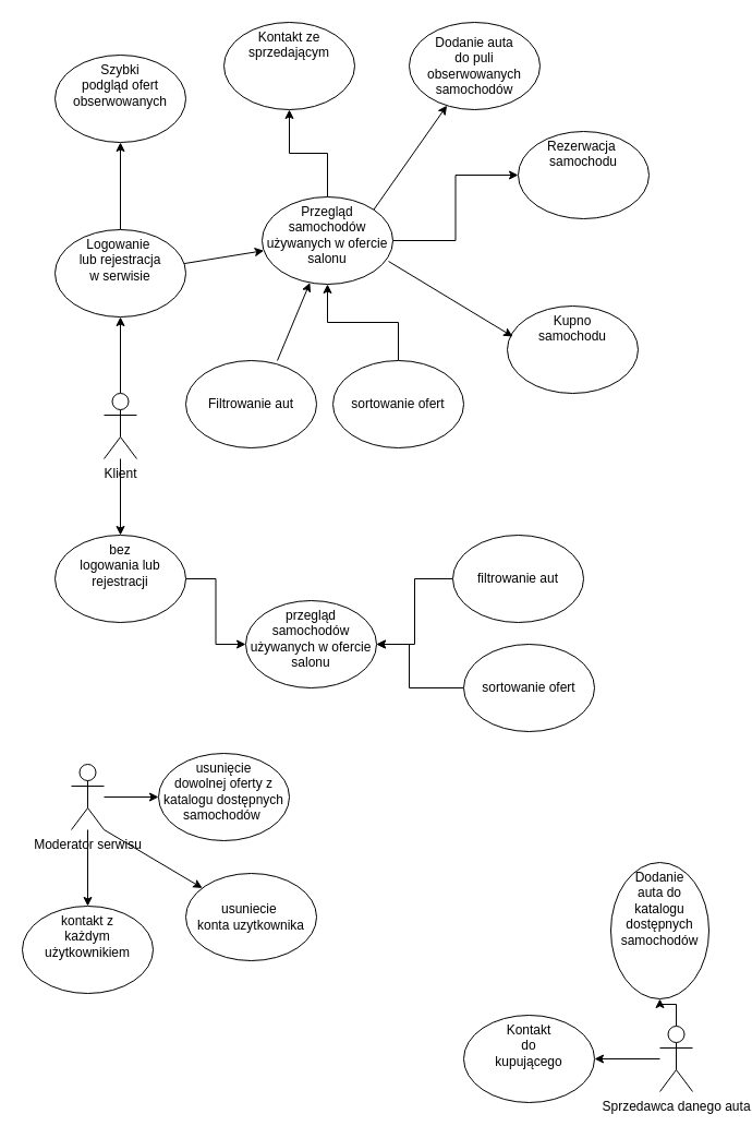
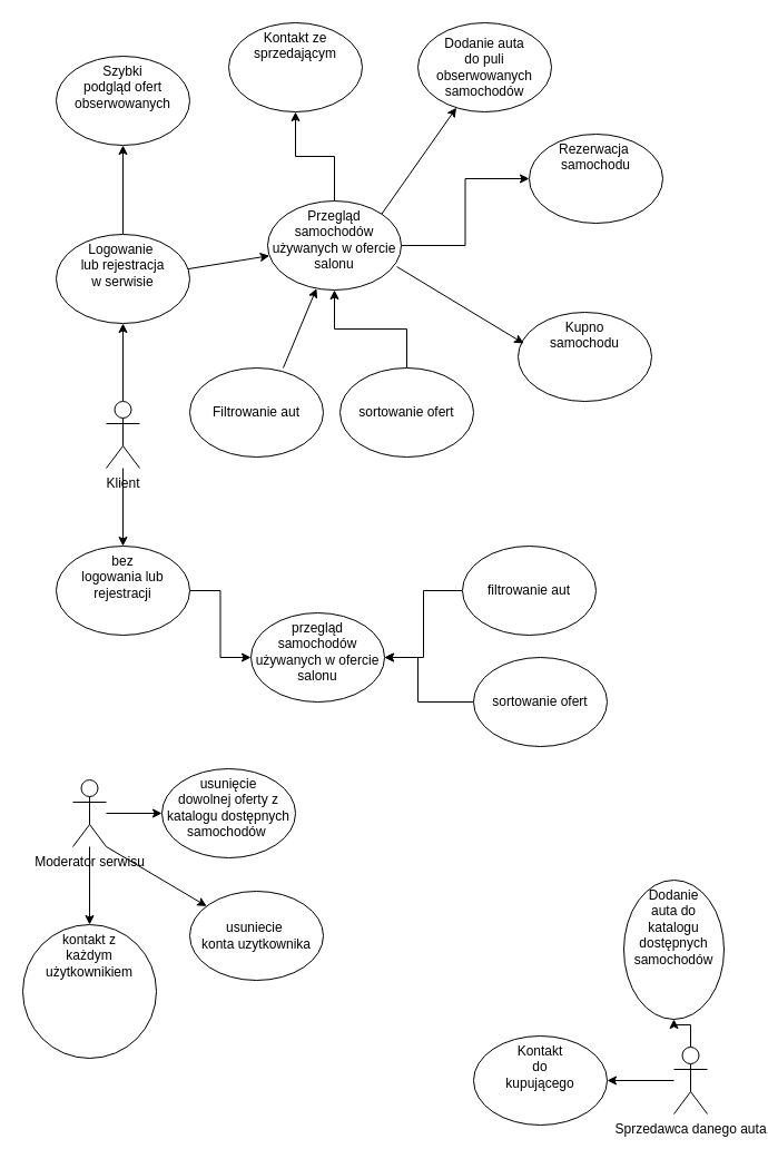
- <mxCell id="38" value="kontakt z &lt;br&gt;każdym użytkownikiem" style="ellipse;whiteSpace=wrap;html=1;verticalAlign=top;" parent="1" vertex="1"><mxGeometry x="20" y="830" width="120" height="80" as="geometry" /></mxCell>
+ <mxCell id="38" value="kontakt z &lt;br&gt;każdym użytkownikiem" style="ellipse;whiteSpace=wrap;html=1;verticalAlign=top;" parent="1" vertex="1"><mxGeometry x="20" y="830" width="120" height="120" as="geometry" /></mxCell>
